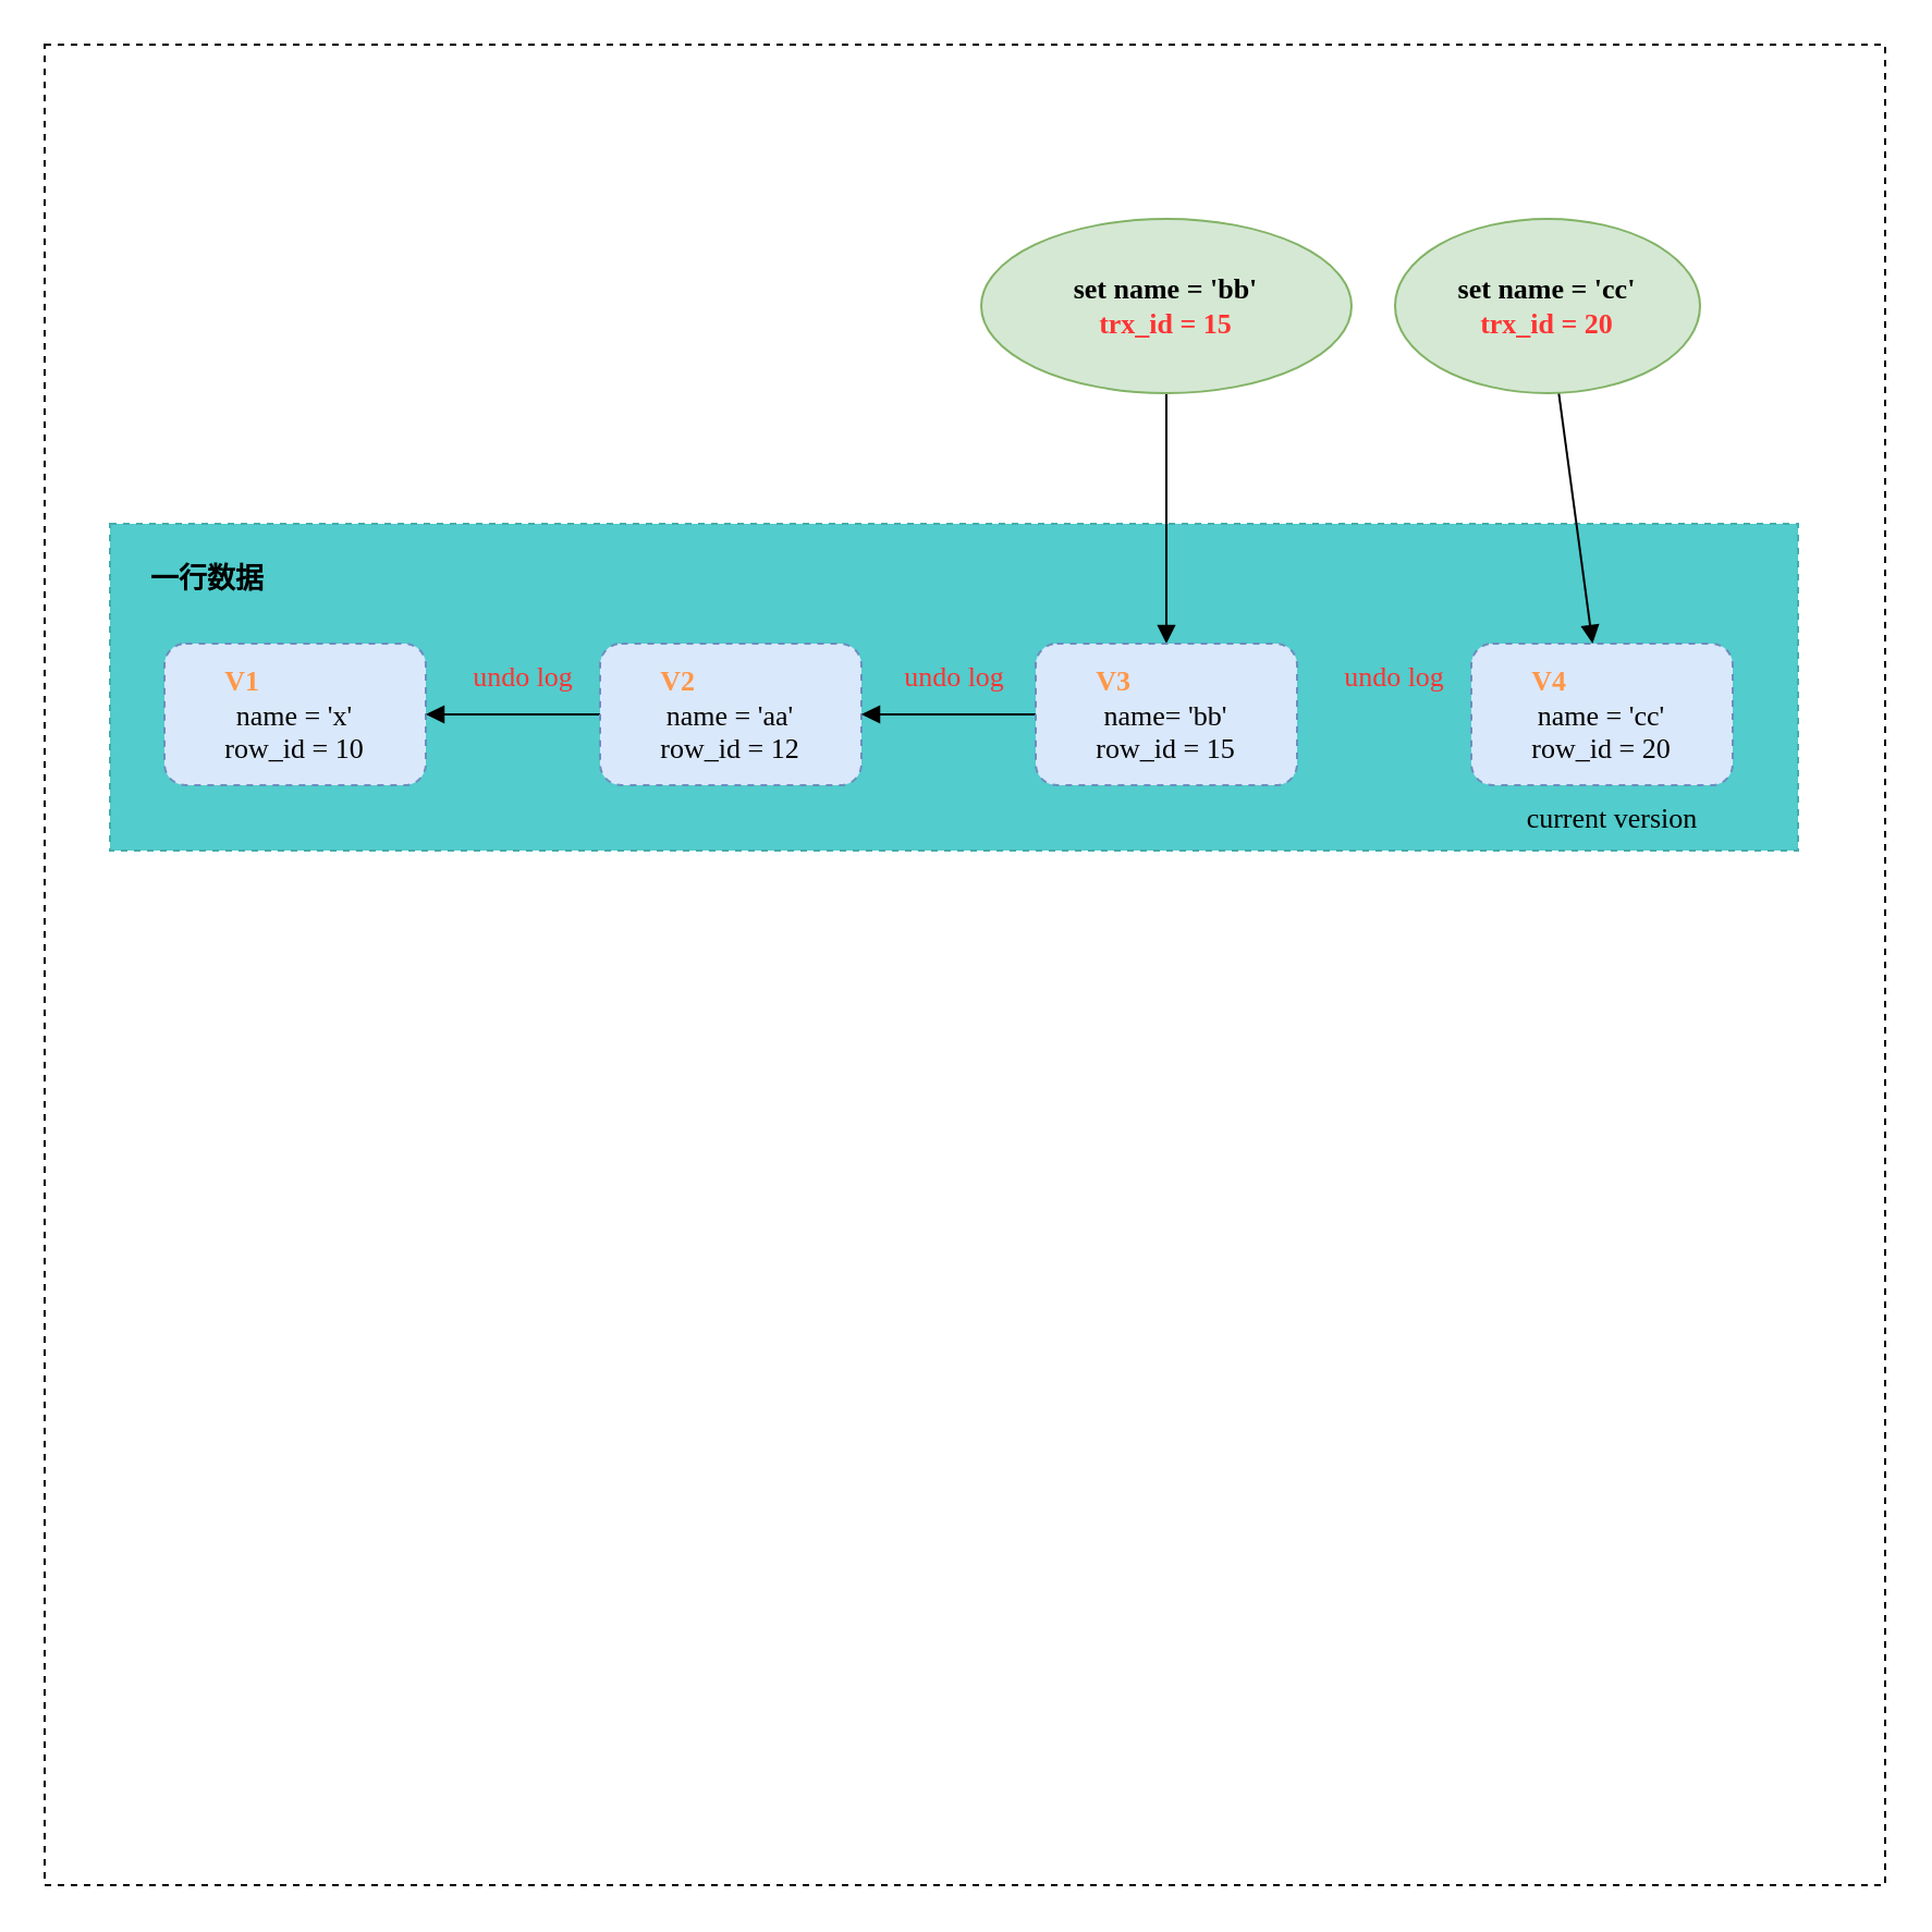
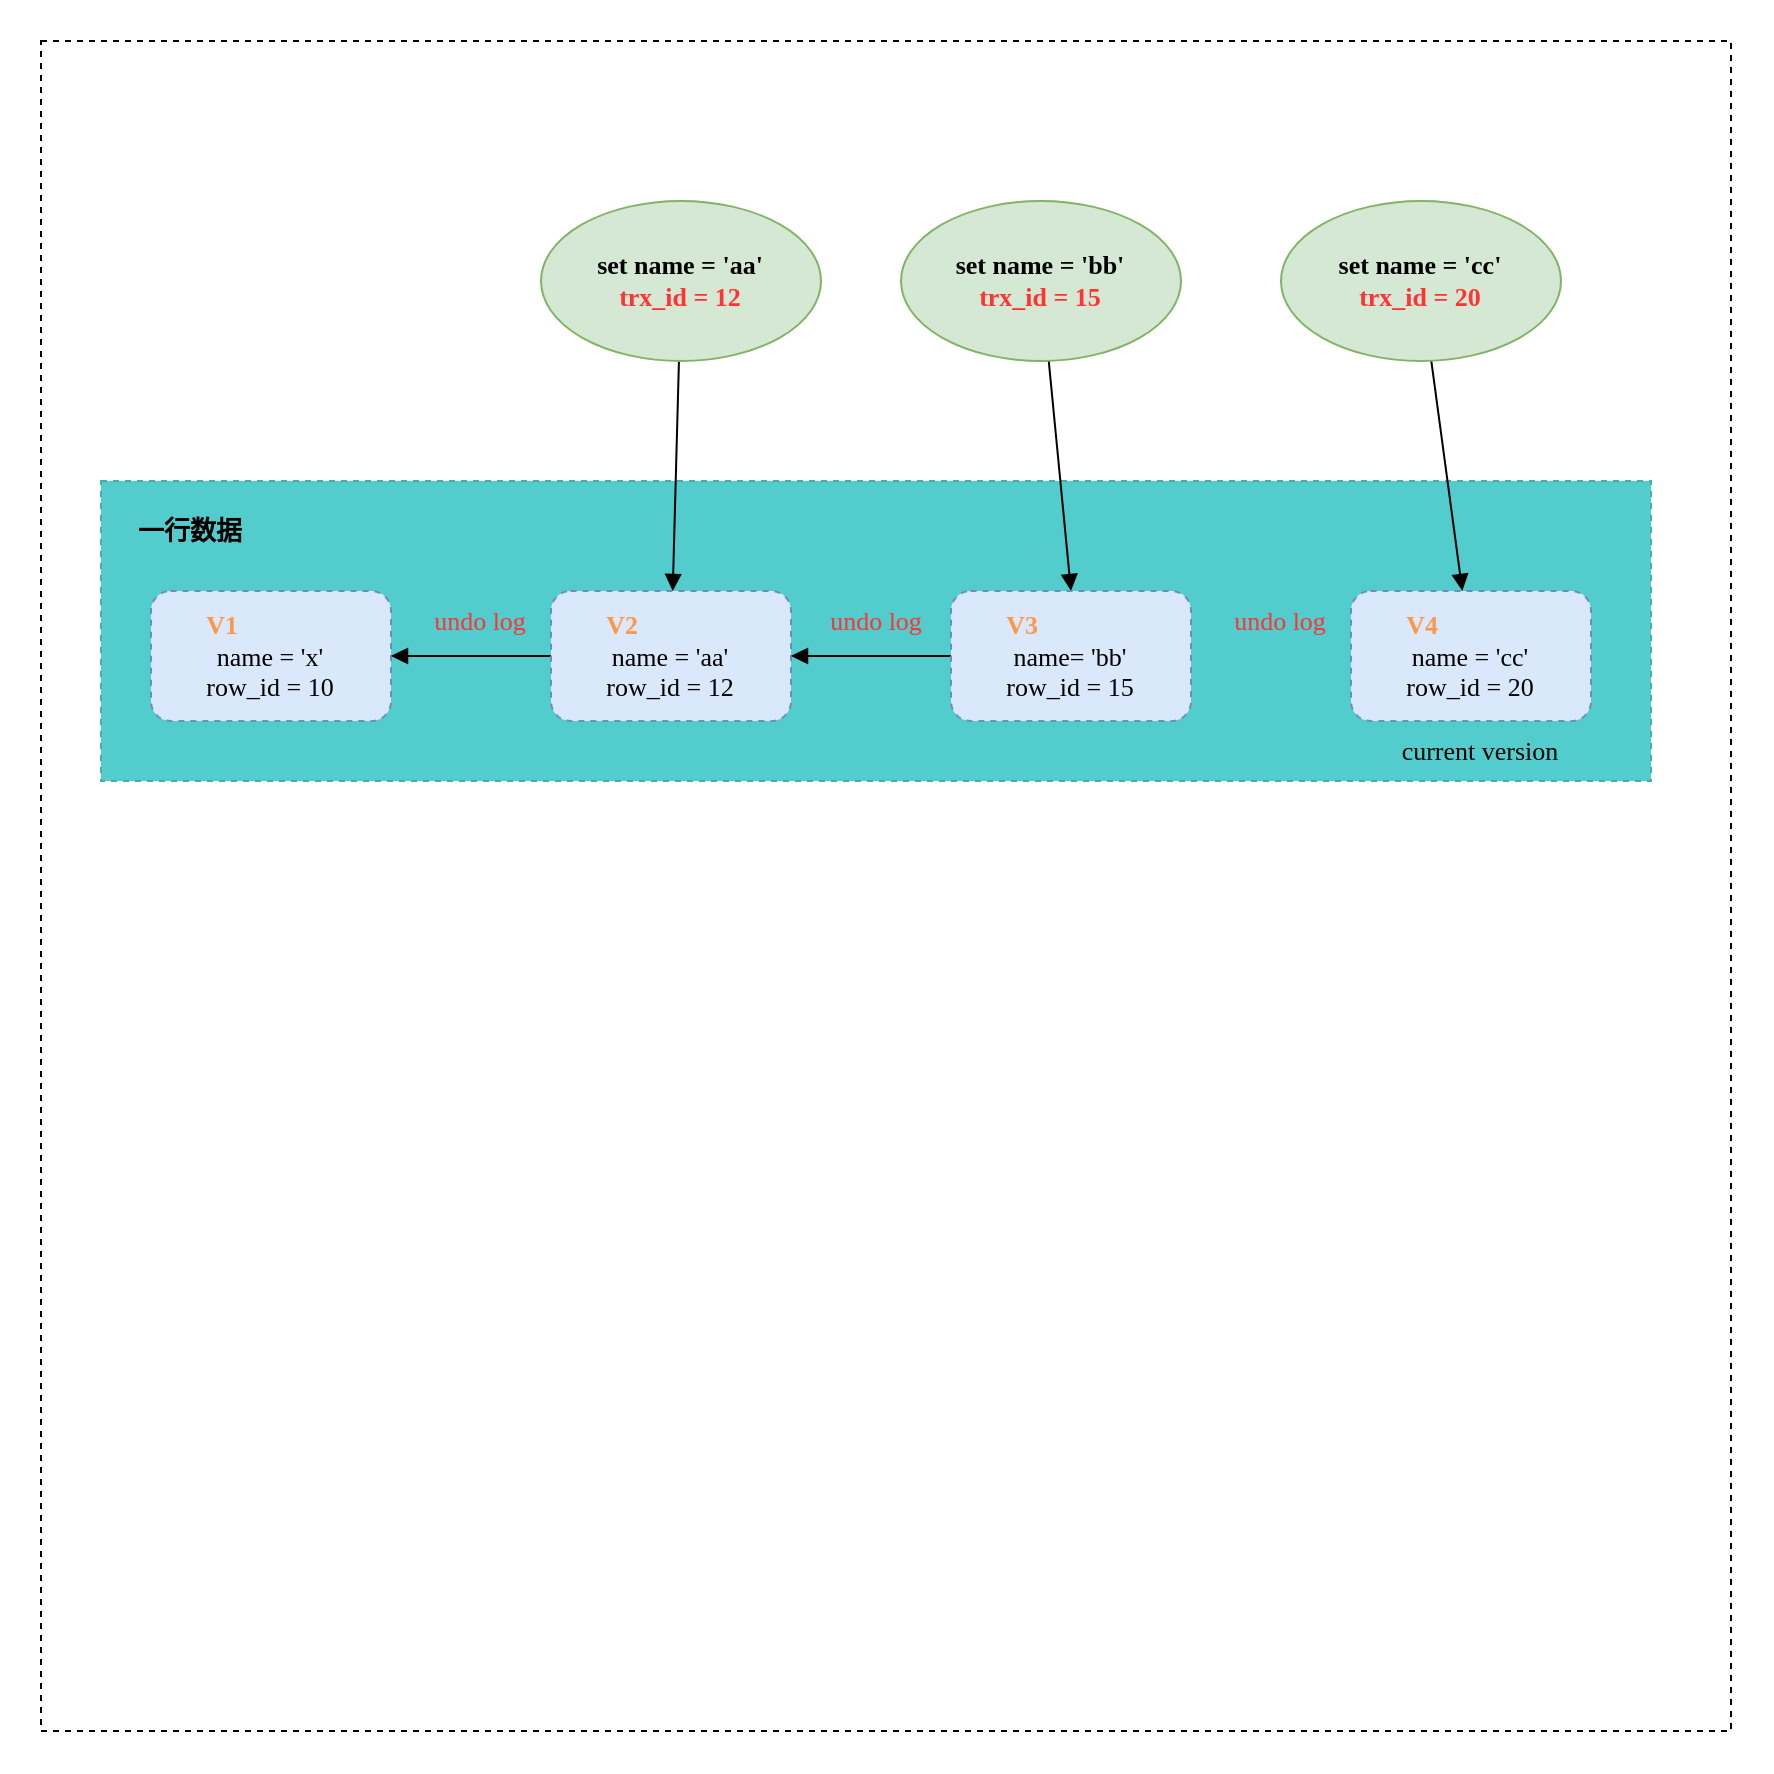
+ <mxCell id="5" value="set name = 'aa'&lt;br style=&quot;font-size: 13px&quot;&gt;&lt;font color=&quot;#ff3333&quot;&gt;trx_id = 12&lt;/font&gt;" style="ellipse;whiteSpace=wrap;html=1;fillColor=#d5e8d4;strokeColor=#82b366;fontStyle=1;fontSize=13;fontFamily=Lucida Console;" vertex="1" parent="1"><mxGeometry x="270" y="100" width="140" height="80" as="geometry" /></mxCell>
- <mxCell id="7" value="set name = 'bb'&lt;br style=&quot;font-size: 13px&quot;&gt;&lt;font color=&quot;#ff3333&quot;&gt;trx_id = 15&lt;/font&gt;" style="ellipse;whiteSpace=wrap;html=1;fillColor=#d5e8d4;strokeColor=#82b366;fontStyle=1;fontSize=13;fontFamily=Lucida Console;" vertex="1" parent="1"><mxGeometry x="450" y="100" width="170" height="80" as="geometry" /></mxCell>
+ <mxCell id="7" value="set name = 'bb'&lt;br style=&quot;font-size: 13px&quot;&gt;&lt;font color=&quot;#ff3333&quot;&gt;trx_id = 15&lt;/font&gt;" style="ellipse;whiteSpace=wrap;html=1;fillColor=#d5e8d4;strokeColor=#82b366;fontStyle=1;fontSize=13;fontFamily=Lucida Console;" vertex="1" parent="1"><mxGeometry x="450" y="100" width="140" height="80" as="geometry" /></mxCell>
+ <mxCell id="4" style="edgeStyle=none;rounded=0;orthogonalLoop=1;jettySize=auto;html=1;fontFamily=Lucida Console;fontSize=13;fontColor=#000000;endArrow=block;endFill=1;" edge="1" parent="1" source="5" target="13"><mxGeometry relative="1" as="geometry" /></mxCell>
